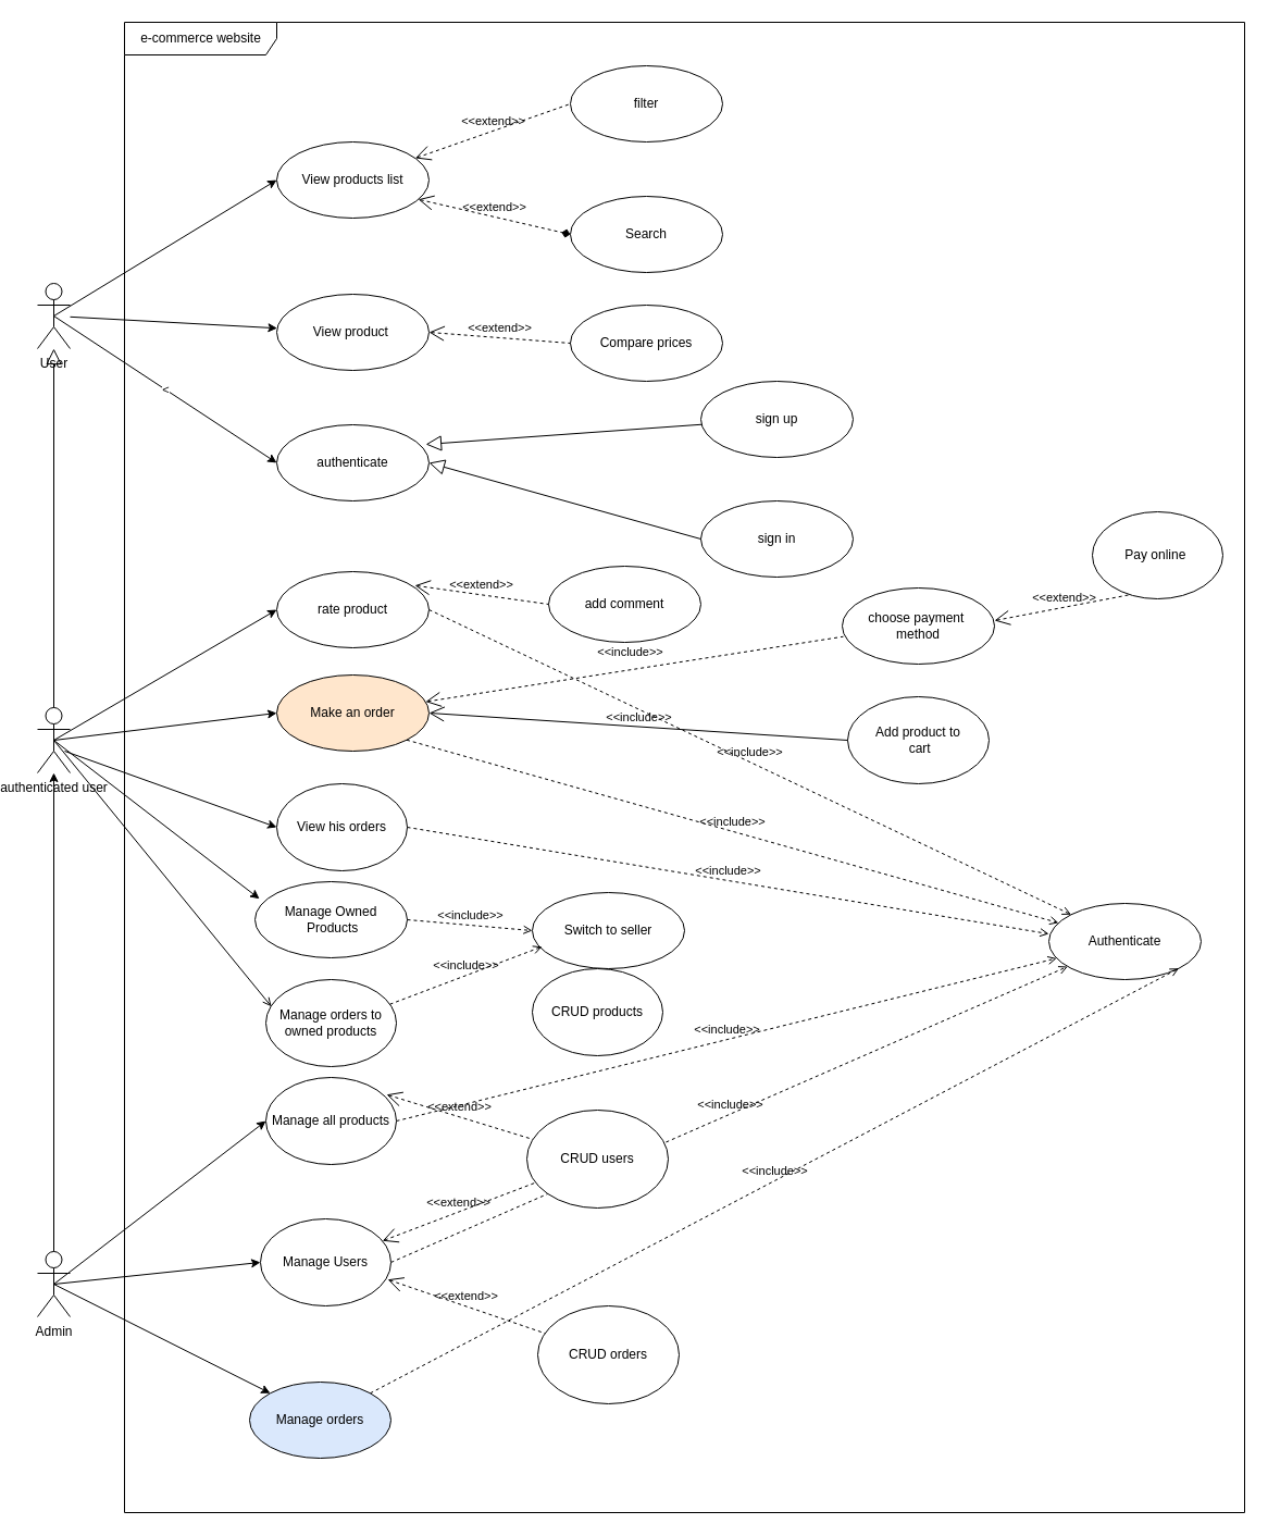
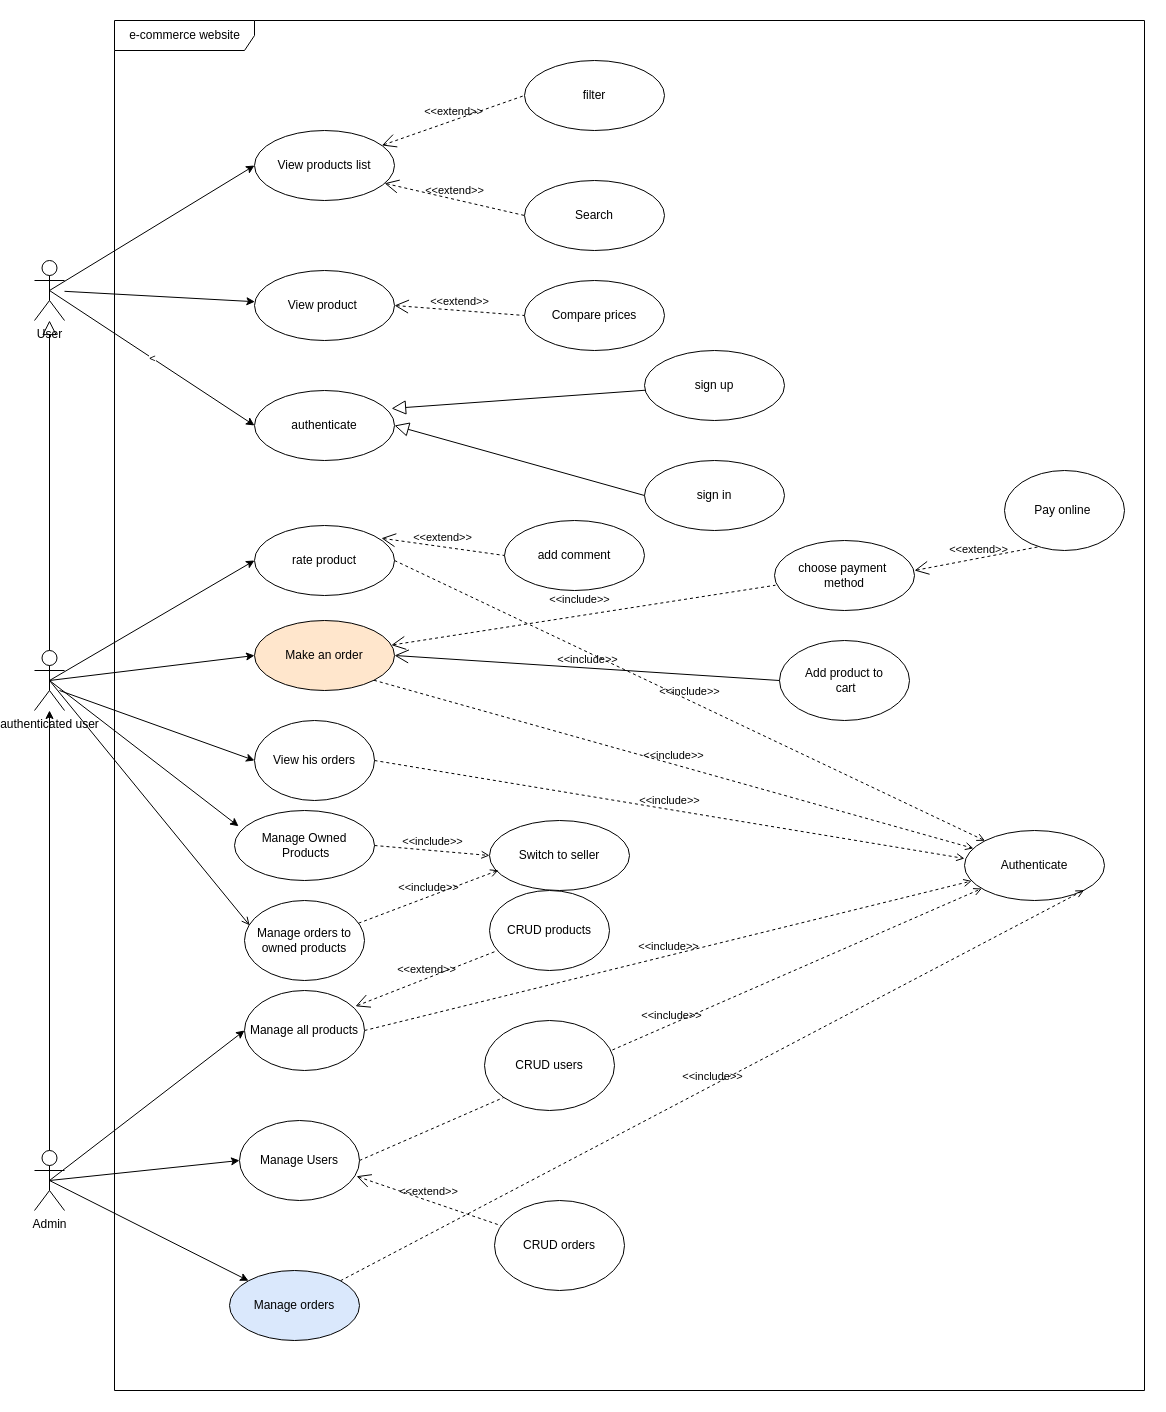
- <mxCell id="41" value="&amp;lt;&amp;lt;extend&amp;gt;&amp;gt;" style="edgeStyle=none;html=1;startArrow=open;endArrow=diamond;startSize=12;verticalAlign=bottom;dashed=1;labelBackgroundColor=none;entryX=0;entryY=0.5;entryDx=0;entryDy=0;exitX=0.929;exitY=0.754;exitDx=0;exitDy=0;exitPerimeter=0;" parent="1" source="17" target="20" edge="1"><mxGeometry width="160" relative="1" as="geometry"><mxPoint x="170" y="490" as="sourcePoint" /><mxPoint x="330" y="490" as="targetPoint" /></mxGeometry></mxCell>
+ <mxCell id="41" value="&amp;lt;&amp;lt;extend&amp;gt;&amp;gt;" style="edgeStyle=none;html=1;startArrow=open;endArrow=none;startSize=12;verticalAlign=bottom;dashed=1;labelBackgroundColor=none;entryX=0;entryY=0.5;entryDx=0;entryDy=0;exitX=0.929;exitY=0.754;exitDx=0;exitDy=0;exitPerimeter=0;" parent="1" source="17" target="20" edge="1"><mxGeometry width="160" relative="1" as="geometry"><mxPoint x="170" y="490" as="sourcePoint" /><mxPoint x="330" y="490" as="targetPoint" /></mxGeometry></mxCell>
- <mxCell id="50" value="&amp;lt;&amp;lt;extend&amp;gt;&amp;gt;" style="edgeStyle=none;html=1;startArrow=open;endArrow=none;startSize=12;verticalAlign=bottom;dashed=1;labelBackgroundColor=none;exitX=0.925;exitY=0.197;exitDx=0;exitDy=0;exitPerimeter=0;" edge="1" parent="1" source="46" target="57"><mxGeometry width="160" relative="1" as="geometry"><mxPoint x="360" y="990" as="sourcePoint" /><mxPoint x="480" y="975" as="targetPoint" /></mxGeometry></mxCell>
+ <mxCell id="50" value="&amp;lt;&amp;lt;extend&amp;gt;&amp;gt;" style="edgeStyle=none;html=1;startArrow=open;endArrow=none;startSize=12;verticalAlign=bottom;dashed=1;labelBackgroundColor=none;exitX=0.925;exitY=0.197;exitDx=0;exitDy=0;exitPerimeter=0;" edge="1" parent="1" source="46" target="51"><mxGeometry width="160" relative="1" as="geometry"><mxPoint x="360" y="990" as="sourcePoint" /><mxPoint x="480" y="975" as="targetPoint" /></mxGeometry></mxCell>
- <mxCell id="52" value="&amp;lt;&amp;lt;extend&amp;gt;&amp;gt;" style="edgeStyle=none;html=1;startArrow=open;endArrow=none;startSize=12;verticalAlign=bottom;dashed=1;labelBackgroundColor=none;" edge="1" target="57" parent="1" source="47"><mxGeometry width="160" relative="1" as="geometry"><mxPoint x="360" y="1070" as="sourcePoint" /><mxPoint x="480" y="1055" as="targetPoint" /></mxGeometry></mxCell>
